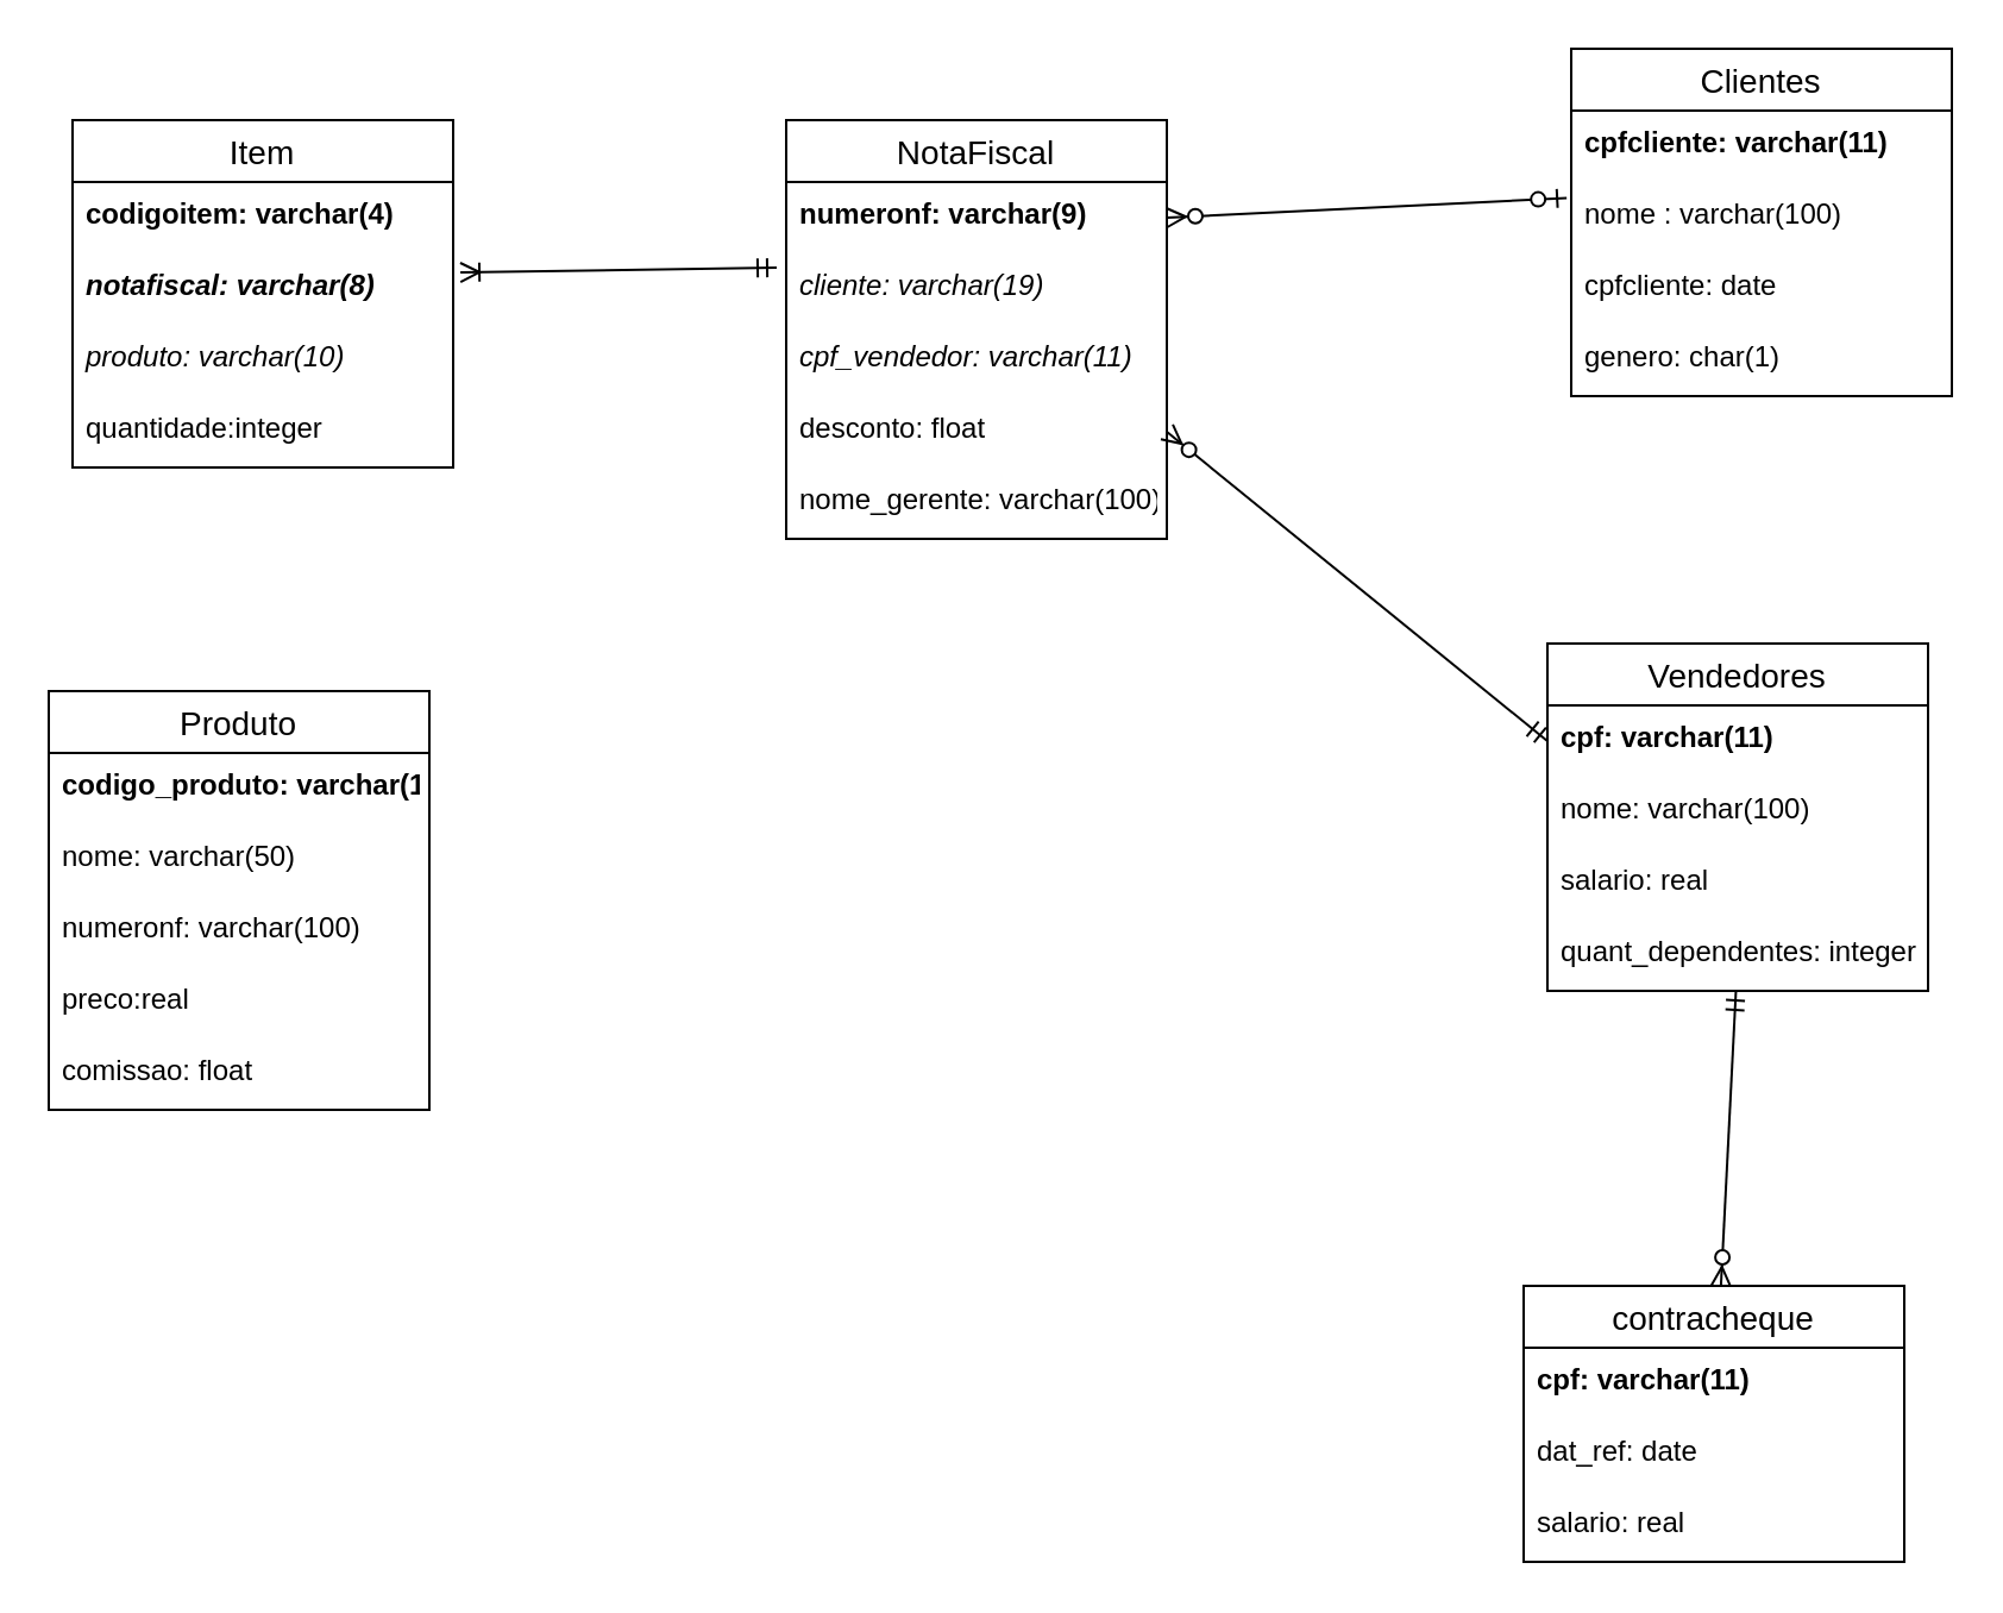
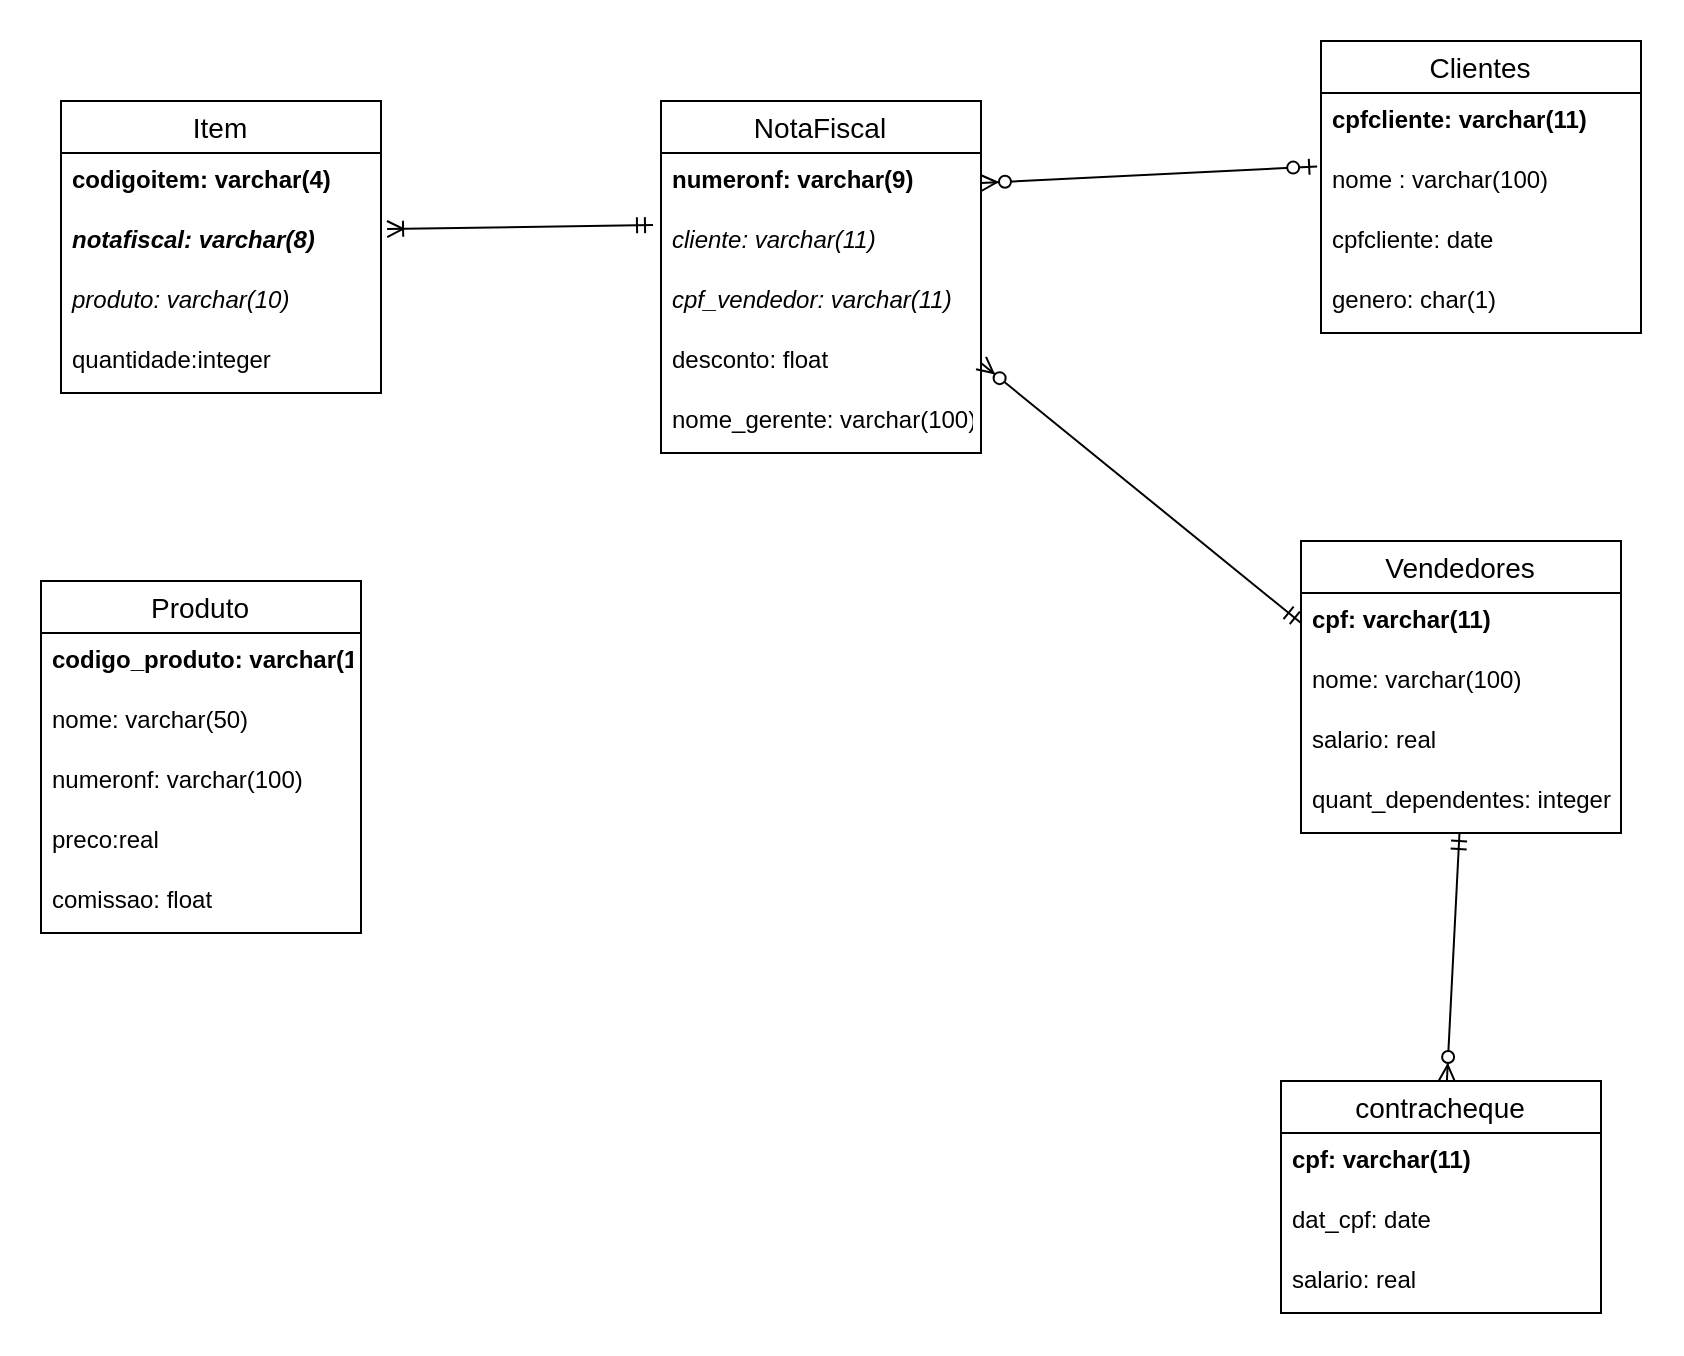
- <mxCell id="9" value="cliente: varchar(19)" style="text;strokeColor=none;fillColor=none;spacingLeft=4;spacingRight=4;overflow=hidden;rotatable=0;points=[[0,0.5],[1,0.5]];portConstraint=eastwest;fontSize=12;fontStyle=2" parent="7" vertex="1"><mxGeometry y="56" width="160" height="30" as="geometry" /></mxCell>
+ <mxCell id="9" value="cliente: varchar(11)" style="text;strokeColor=none;fillColor=none;spacingLeft=4;spacingRight=4;overflow=hidden;rotatable=0;points=[[0,0.5],[1,0.5]];portConstraint=eastwest;fontSize=12;fontStyle=2" parent="7" vertex="1"><mxGeometry y="56" width="160" height="30" as="geometry" /></mxCell>
- <mxCell id="20" value="dat_ref: date" style="text;strokeColor=none;fillColor=none;spacingLeft=4;spacingRight=4;overflow=hidden;rotatable=0;points=[[0,0.5],[1,0.5]];portConstraint=eastwest;fontSize=12;" parent="18" vertex="1"><mxGeometry y="56" width="160" height="30" as="geometry" /></mxCell>
+ <mxCell id="20" value="dat_cpf: date" style="text;strokeColor=none;fillColor=none;spacingLeft=4;spacingRight=4;overflow=hidden;rotatable=0;points=[[0,0.5],[1,0.5]];portConstraint=eastwest;fontSize=12;" parent="18" vertex="1"><mxGeometry y="56" width="160" height="30" as="geometry" /></mxCell>
